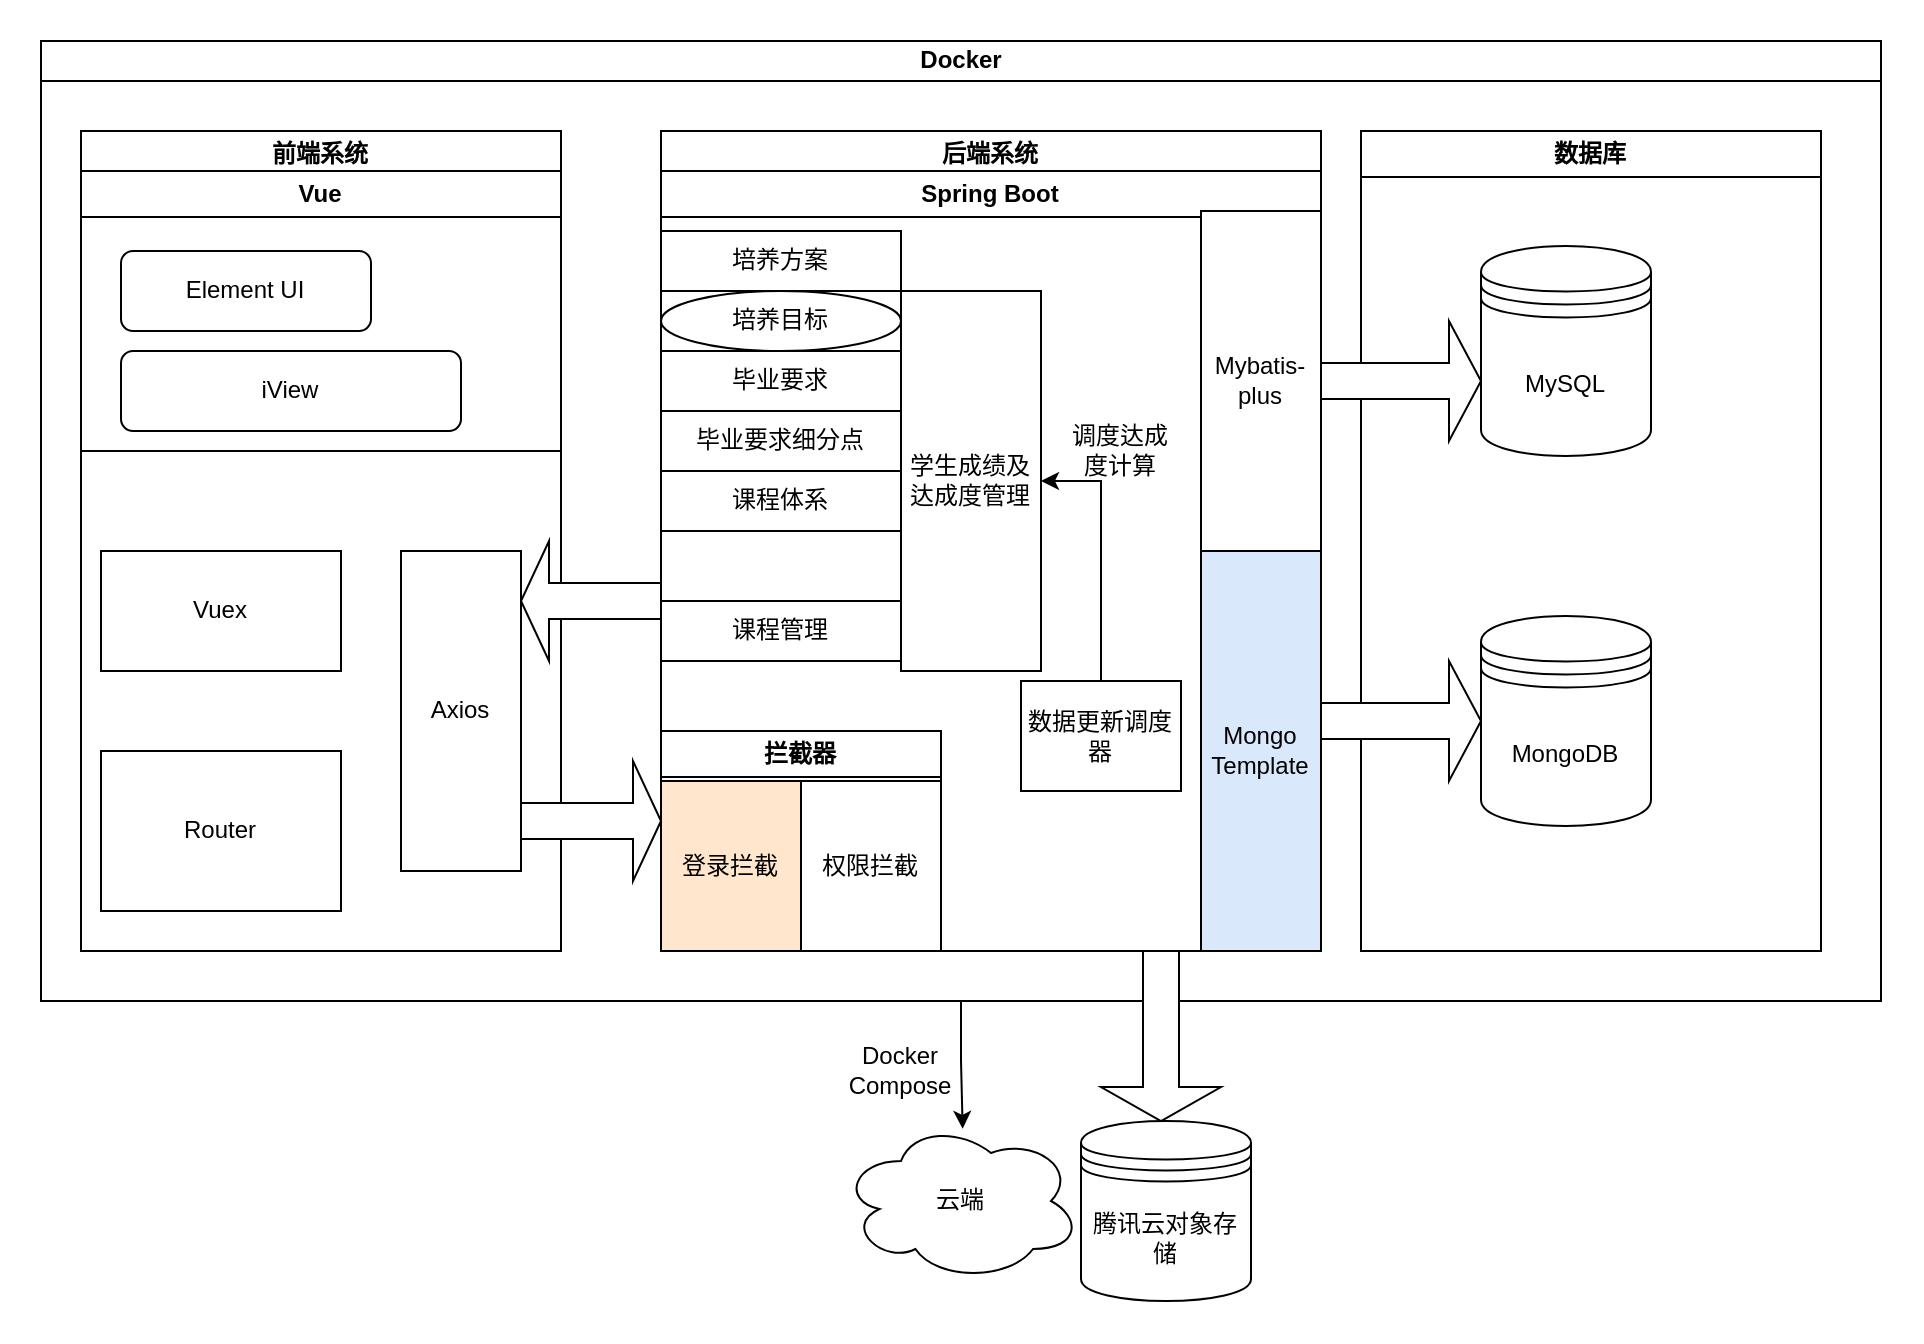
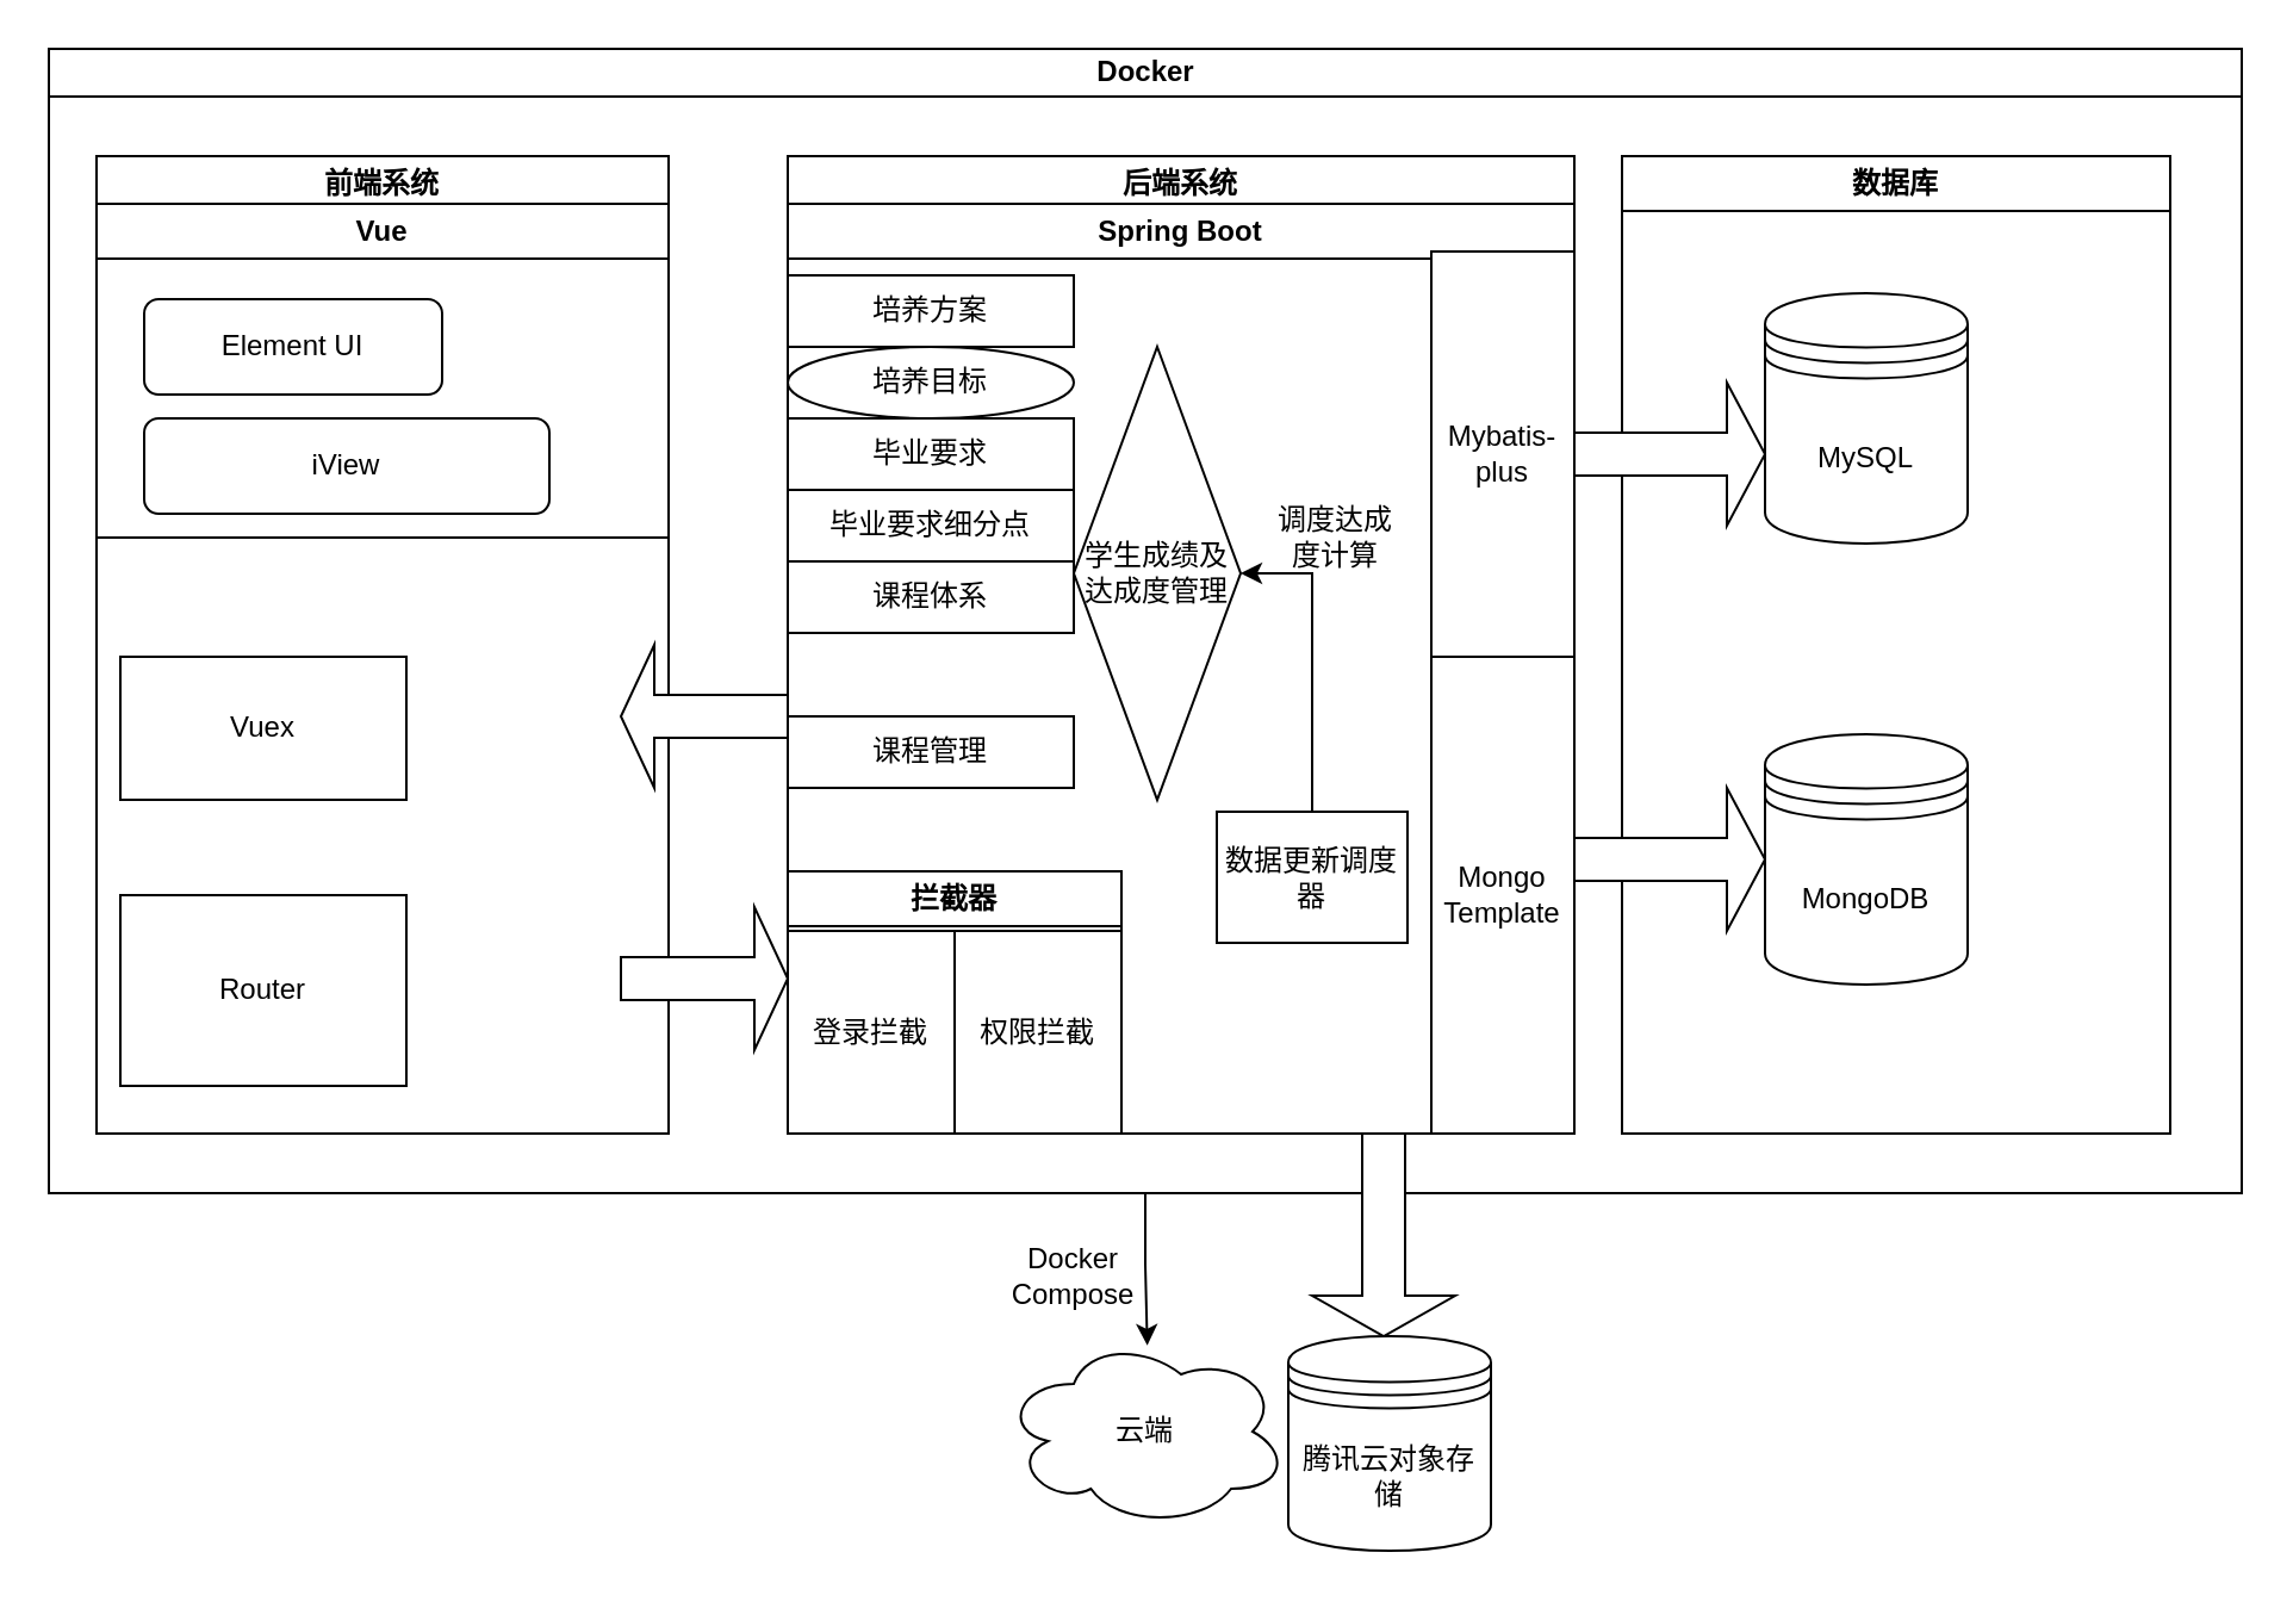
- <mxCell id="27" value="学生成绩及达成度管理" style="rounded=0;whiteSpace=wrap;html=1;" vertex="1" parent="13"><mxGeometry x="120" y="60" width="70" height="190" as="geometry" /></mxCell>
+ <mxCell id="27" value="学生成绩及达成度管理" style="rhombus;whiteSpace=wrap;html=1;" vertex="1" parent="13"><mxGeometry x="120" y="60" width="70" height="190" as="geometry" /></mxCell>
- <mxCell id="11" value="Axios" style="rounded=0;whiteSpace=wrap;html=1;" parent="5" vertex="1"><mxGeometry x="160" y="190" width="60" height="160" as="geometry" /></mxCell>
- <mxCell id="26" value="Mongo&lt;br&gt;Template" style="rounded=0;whiteSpace=wrap;html=1;fillColor=#dae8fc;" vertex="1" parent="13"><mxGeometry x="270" y="190" width="60" height="200" as="geometry" /></mxCell>
+ <mxCell id="26" value="Mongo&lt;br&gt;Template" style="rounded=0;whiteSpace=wrap;html=1;" vertex="1" parent="13"><mxGeometry x="270" y="190" width="60" height="200" as="geometry" /></mxCell>
- <mxCell id="15" value="登录拦截" style="rounded=0;whiteSpace=wrap;html=1;fillColor=#ffe6cc;" vertex="1" parent="14"><mxGeometry y="25" width="70" height="85" as="geometry" /></mxCell>
+ <mxCell id="15" value="登录拦截" style="rounded=0;whiteSpace=wrap;html=1;" vertex="1" parent="14"><mxGeometry y="25" width="70" height="85" as="geometry" /></mxCell>
